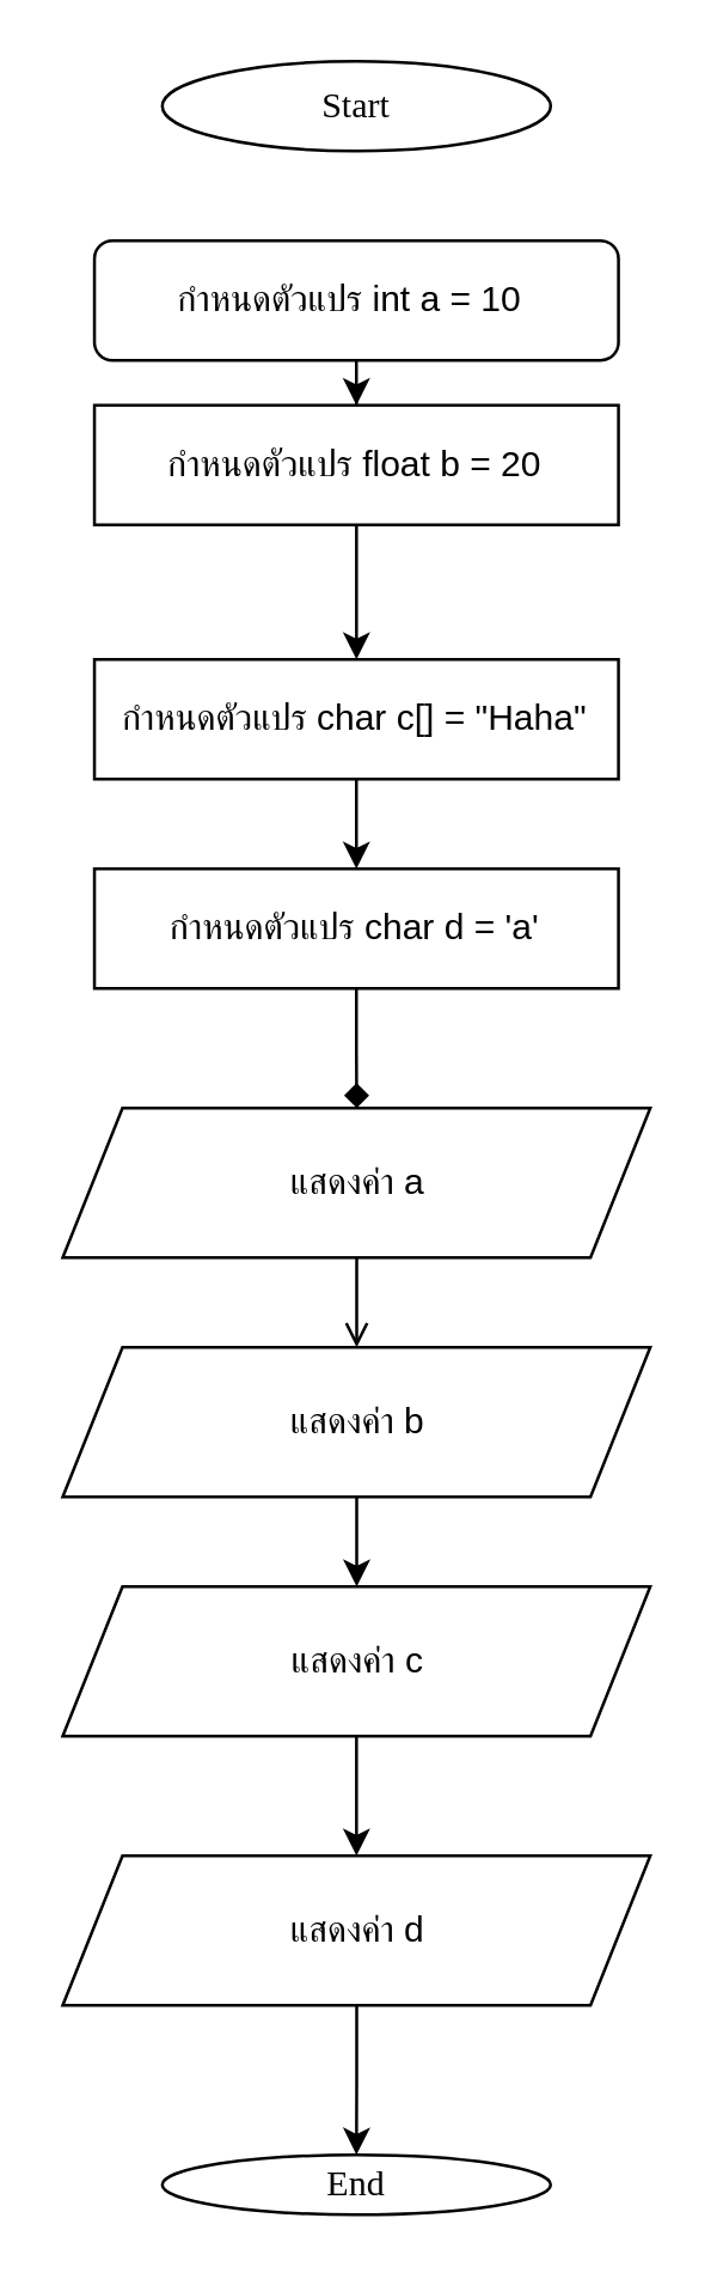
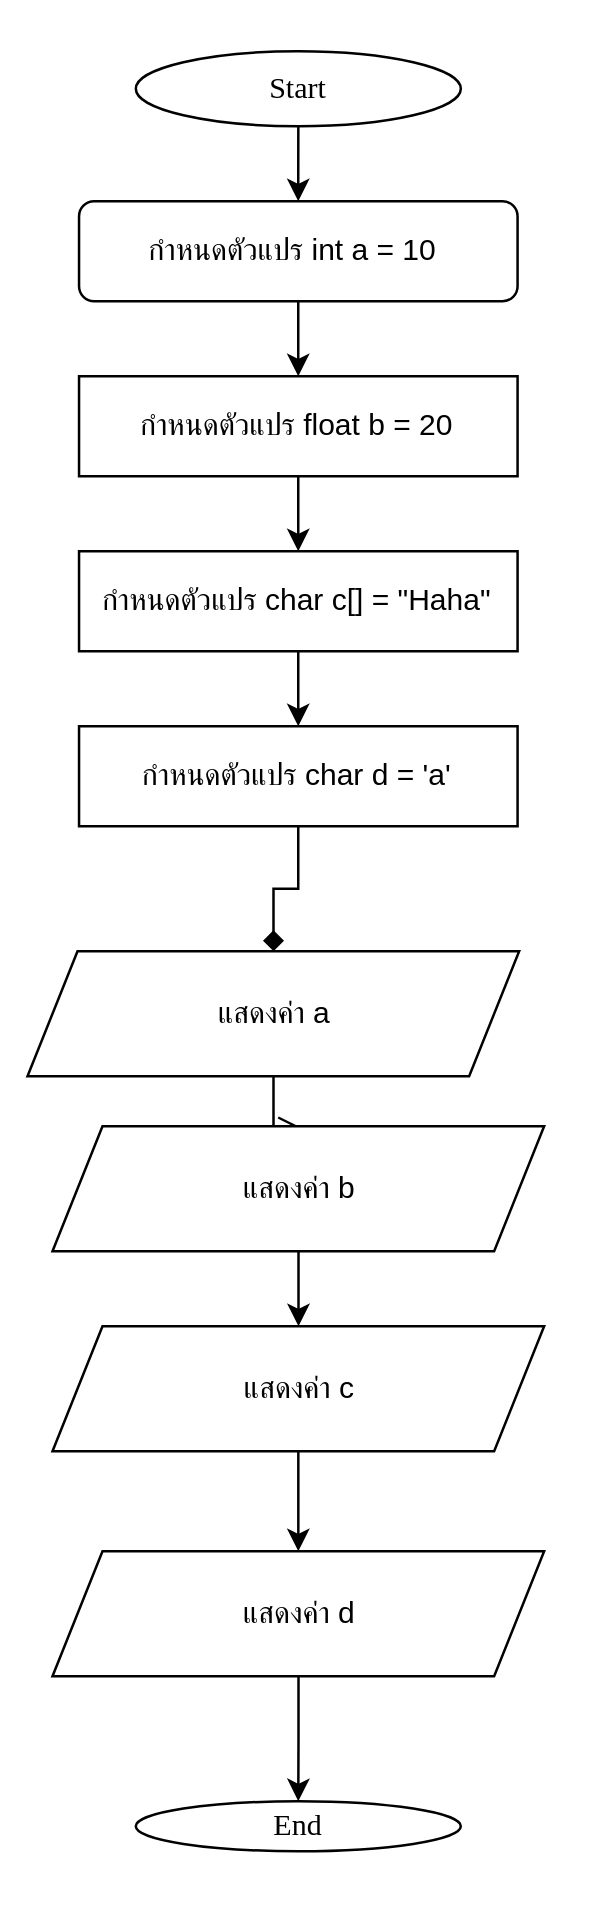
+ <mxCell id="2" value="" style="edgeStyle=orthogonalEdgeStyle;rounded=0;orthogonalLoop=1;jettySize=auto;html=1;" edge="1" parent="1" source="3" target="5"><mxGeometry relative="1" as="geometry" /></mxCell>
- <mxCell id="7" value="กำหนดตัวแปร&amp;nbsp;float b = 20" style="rounded=0;whiteSpace=wrap;html=1;" vertex="1" parent="1"><mxGeometry x="31.12" y="135" width="175.41" height="40" as="geometry" /></mxCell>
+ <mxCell id="7" value="กำหนดตัวแปร&amp;nbsp;float b = 20" style="rounded=0;whiteSpace=wrap;html=1;" vertex="1" parent="1"><mxGeometry x="31.12" y="150" width="175.41" height="40" as="geometry" /></mxCell>
- <mxCell id="13" value="แสดงค่า a" style="shape=parallelogram;perimeter=parallelogramPerimeter;whiteSpace=wrap;html=1;fixedSize=1;" vertex="1" parent="1"><mxGeometry x="20.5" y="370" width="196.66" height="50" as="geometry" /></mxCell>
+ <mxCell id="13" value="แสดงค่า a" style="shape=parallelogram;perimeter=parallelogramPerimeter;whiteSpace=wrap;html=1;fixedSize=1;" vertex="1" parent="1"><mxGeometry x="10.5" y="380" width="196.66" height="50" as="geometry" /></mxCell>
